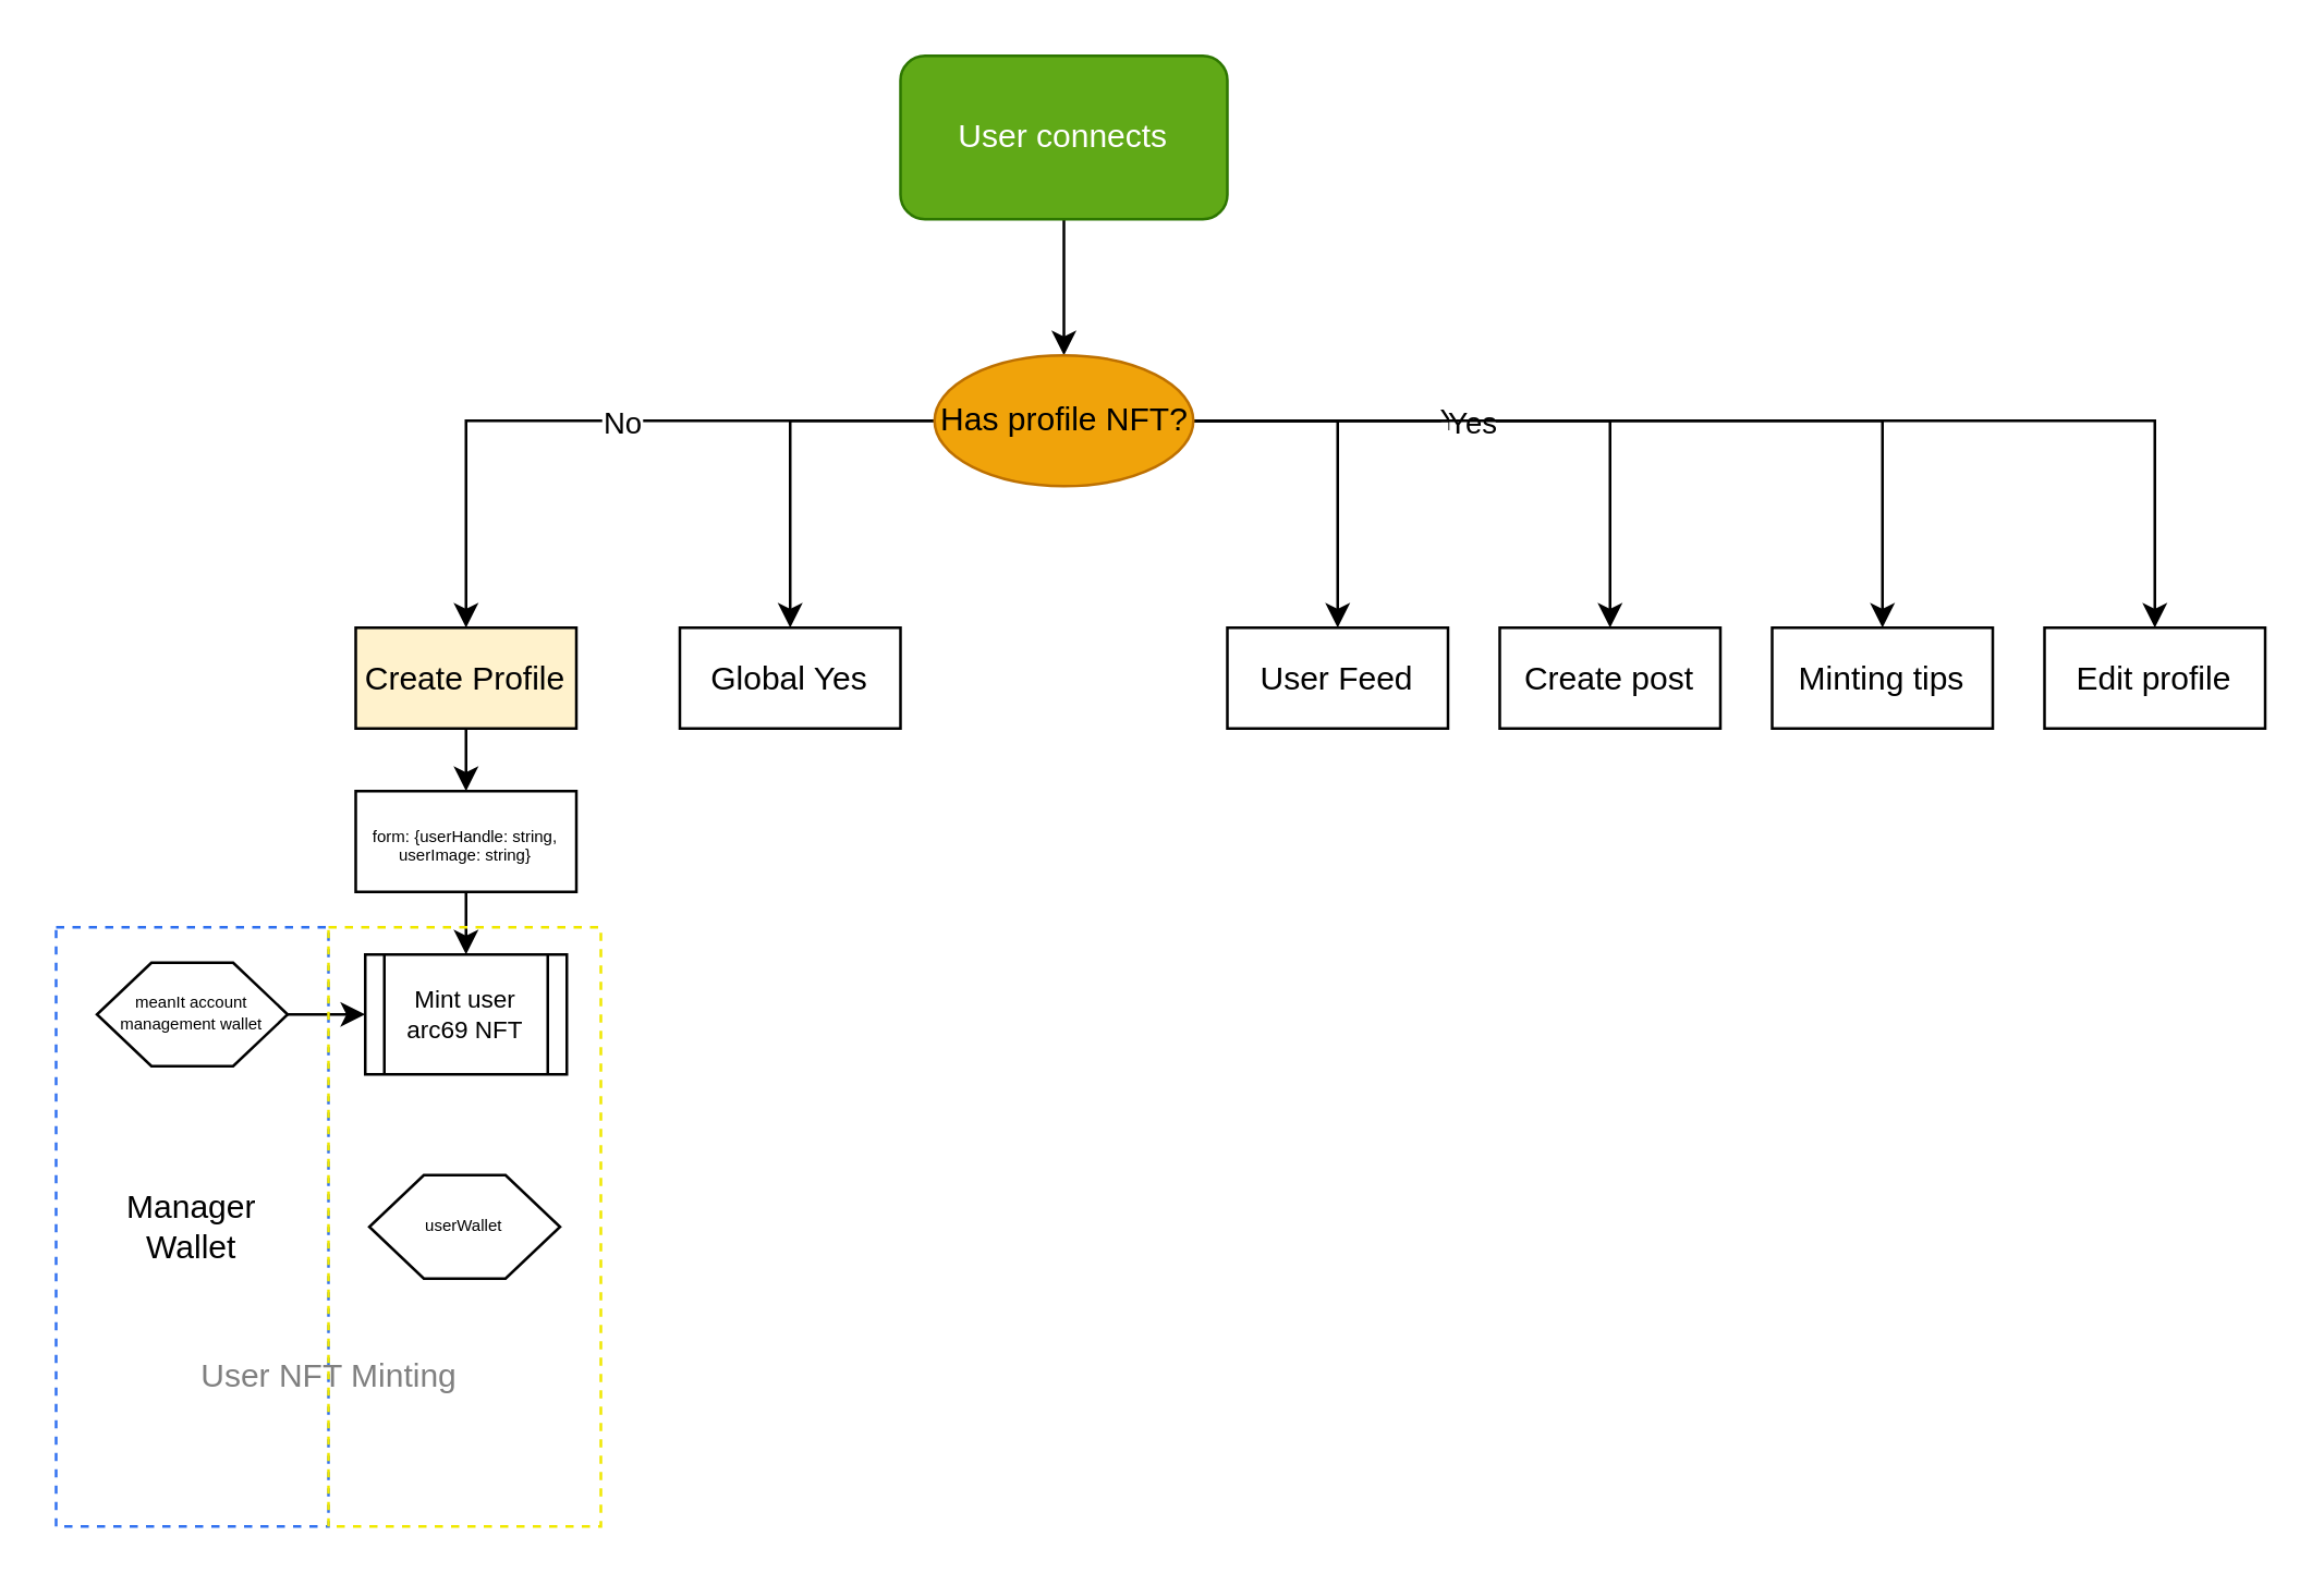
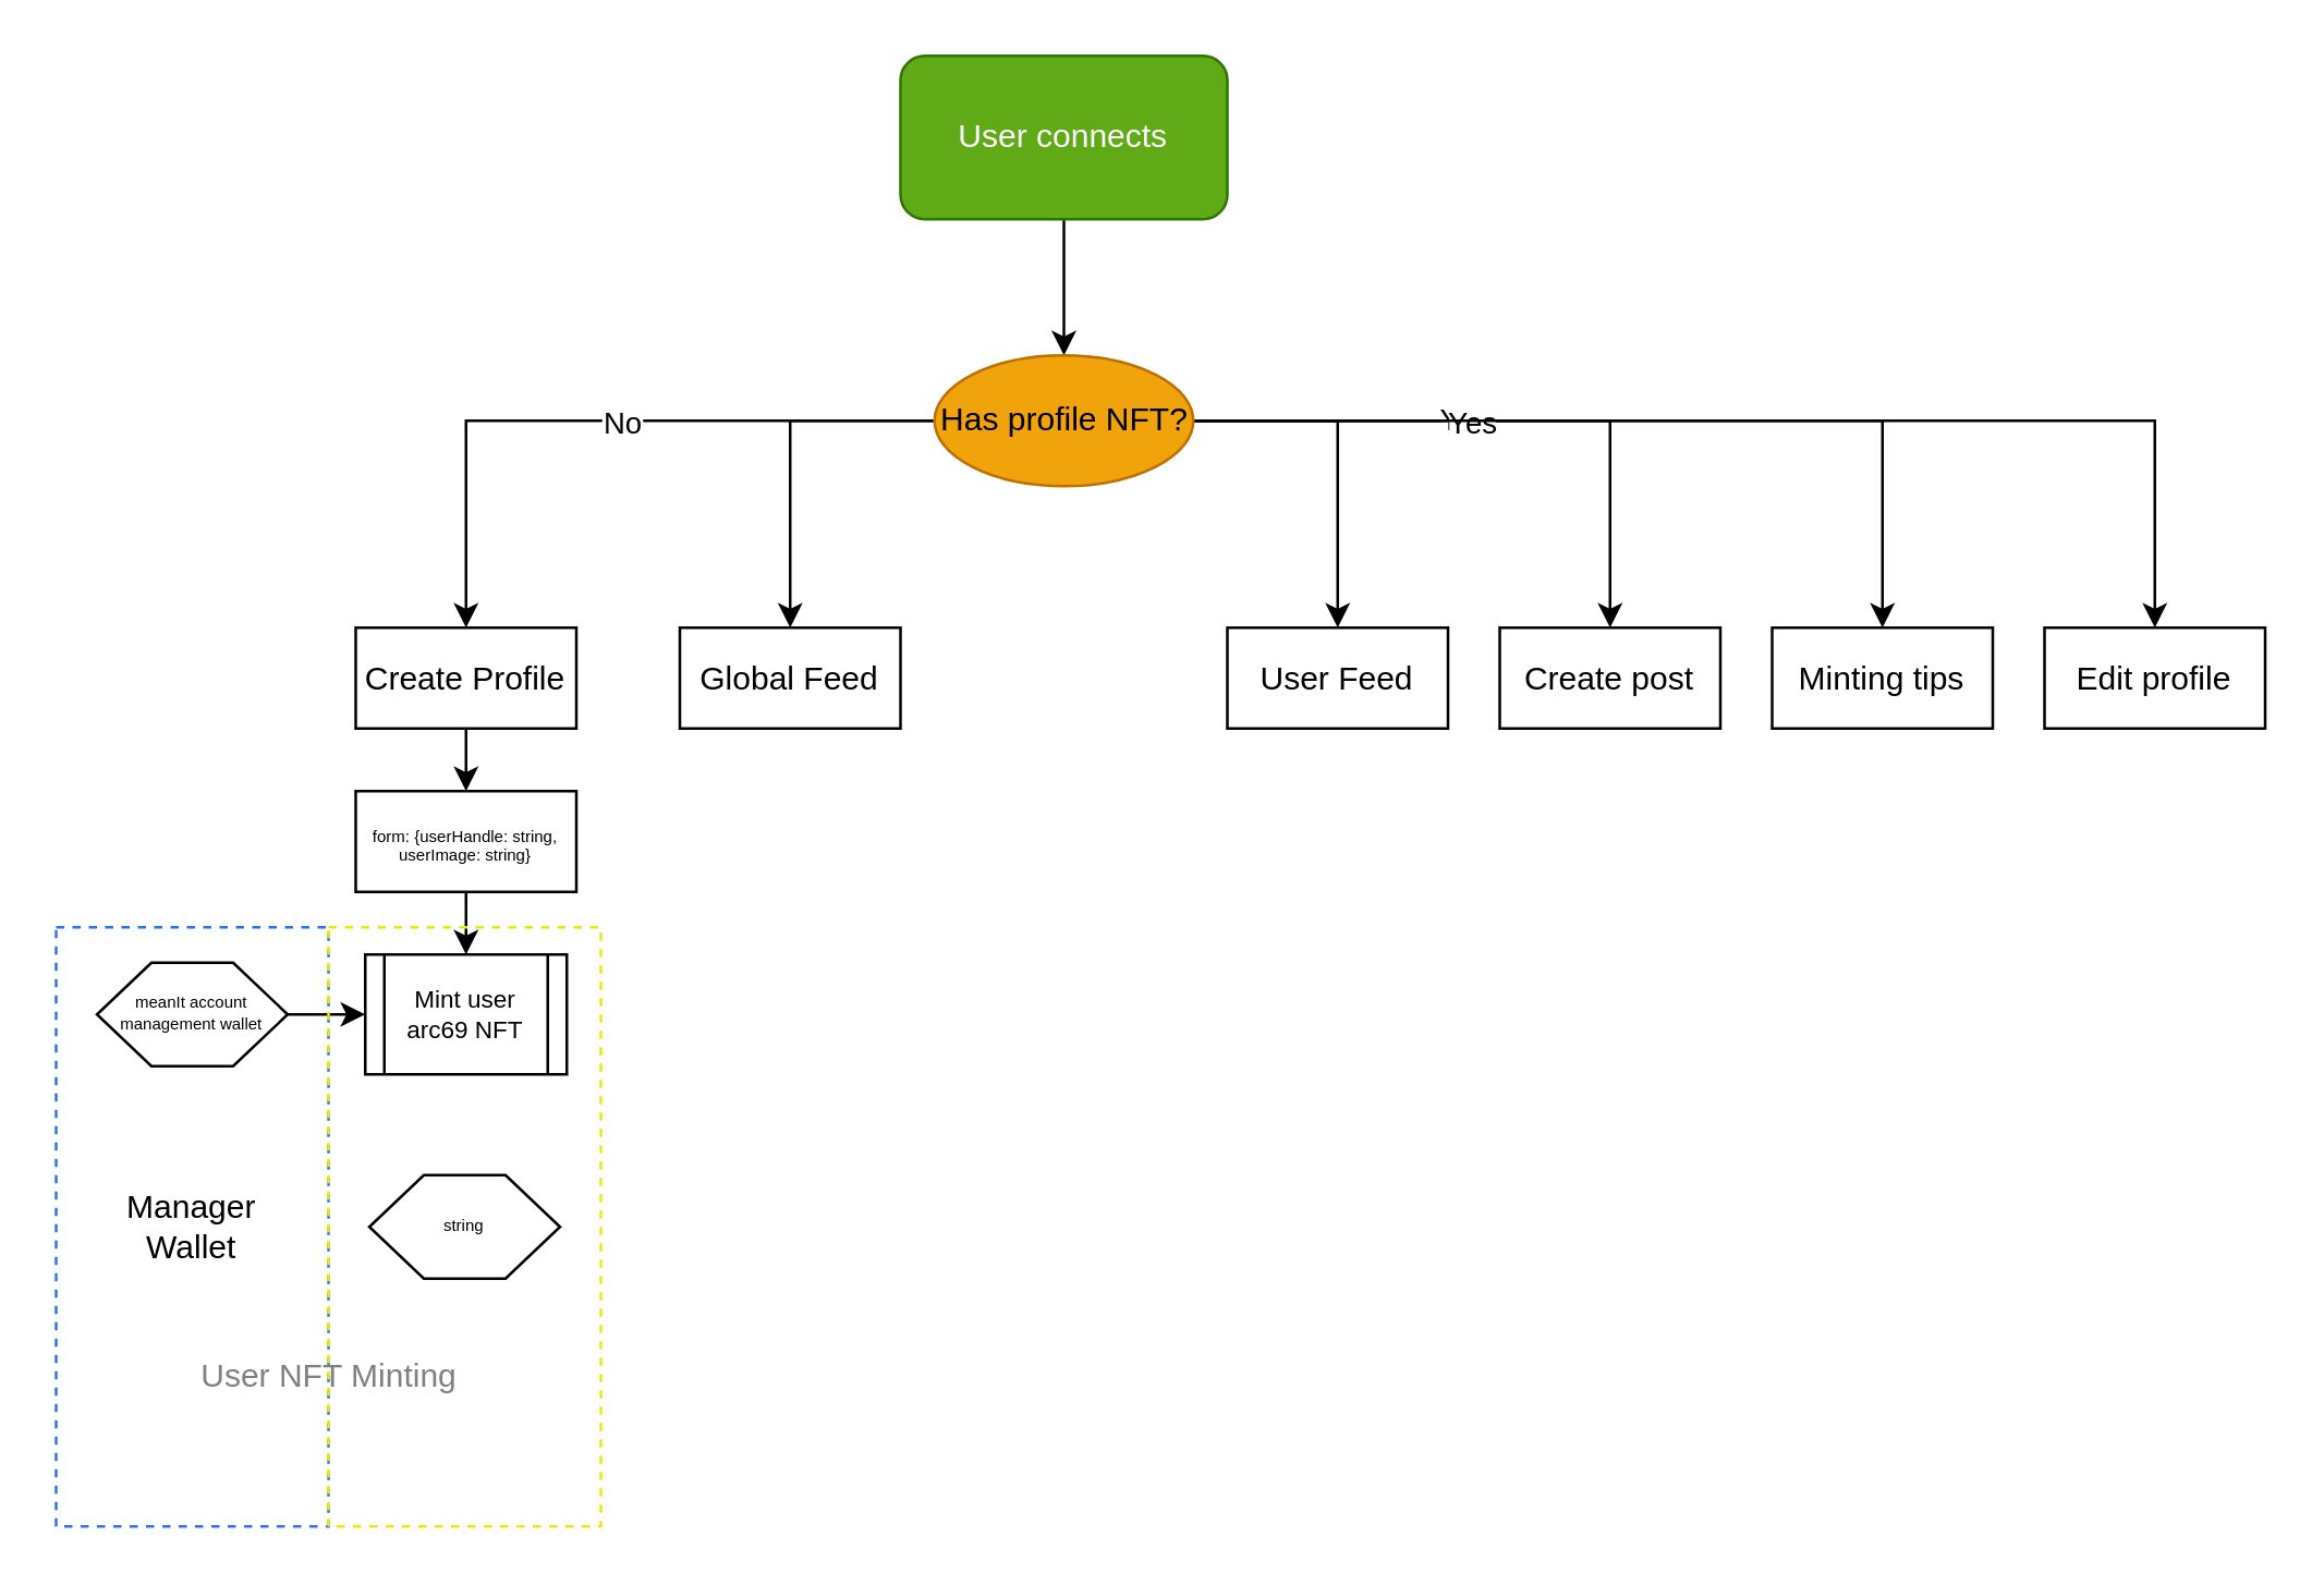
- <mxCell id="20" value="Create Profile" style="rounded=0;whiteSpace=wrap;html=1;fillColor=#fff2cc;" vertex="1" parent="1"><mxGeometry x="130" y="230" width="81" height="37" as="geometry" /></mxCell>
+ <mxCell id="20" value="Create Profile" style="rounded=0;whiteSpace=wrap;html=1;" vertex="1" parent="1"><mxGeometry x="130" y="230" width="81" height="37" as="geometry" /></mxCell>
- <mxCell id="18" value="Global Yes" style="rounded=0;whiteSpace=wrap;html=1;" vertex="1" parent="1"><mxGeometry x="249" y="230" width="81" height="37" as="geometry" /></mxCell>
+ <mxCell id="18" value="Global Feed" style="rounded=0;whiteSpace=wrap;html=1;" vertex="1" parent="1"><mxGeometry x="249" y="230" width="81" height="37" as="geometry" /></mxCell>
- <mxCell id="28" value="userWallet" style="shape=hexagon;perimeter=hexagonPerimeter2;whiteSpace=wrap;html=1;fixedSize=1;fontSize=6;" vertex="1" parent="1"><mxGeometry x="135" y="431" width="70" height="38" as="geometry" /></mxCell>
+ <mxCell id="28" value="string" style="shape=hexagon;perimeter=hexagonPerimeter2;whiteSpace=wrap;html=1;fixedSize=1;fontSize=6;" vertex="1" parent="1"><mxGeometry x="135" y="431" width="70" height="38" as="geometry" /></mxCell>
